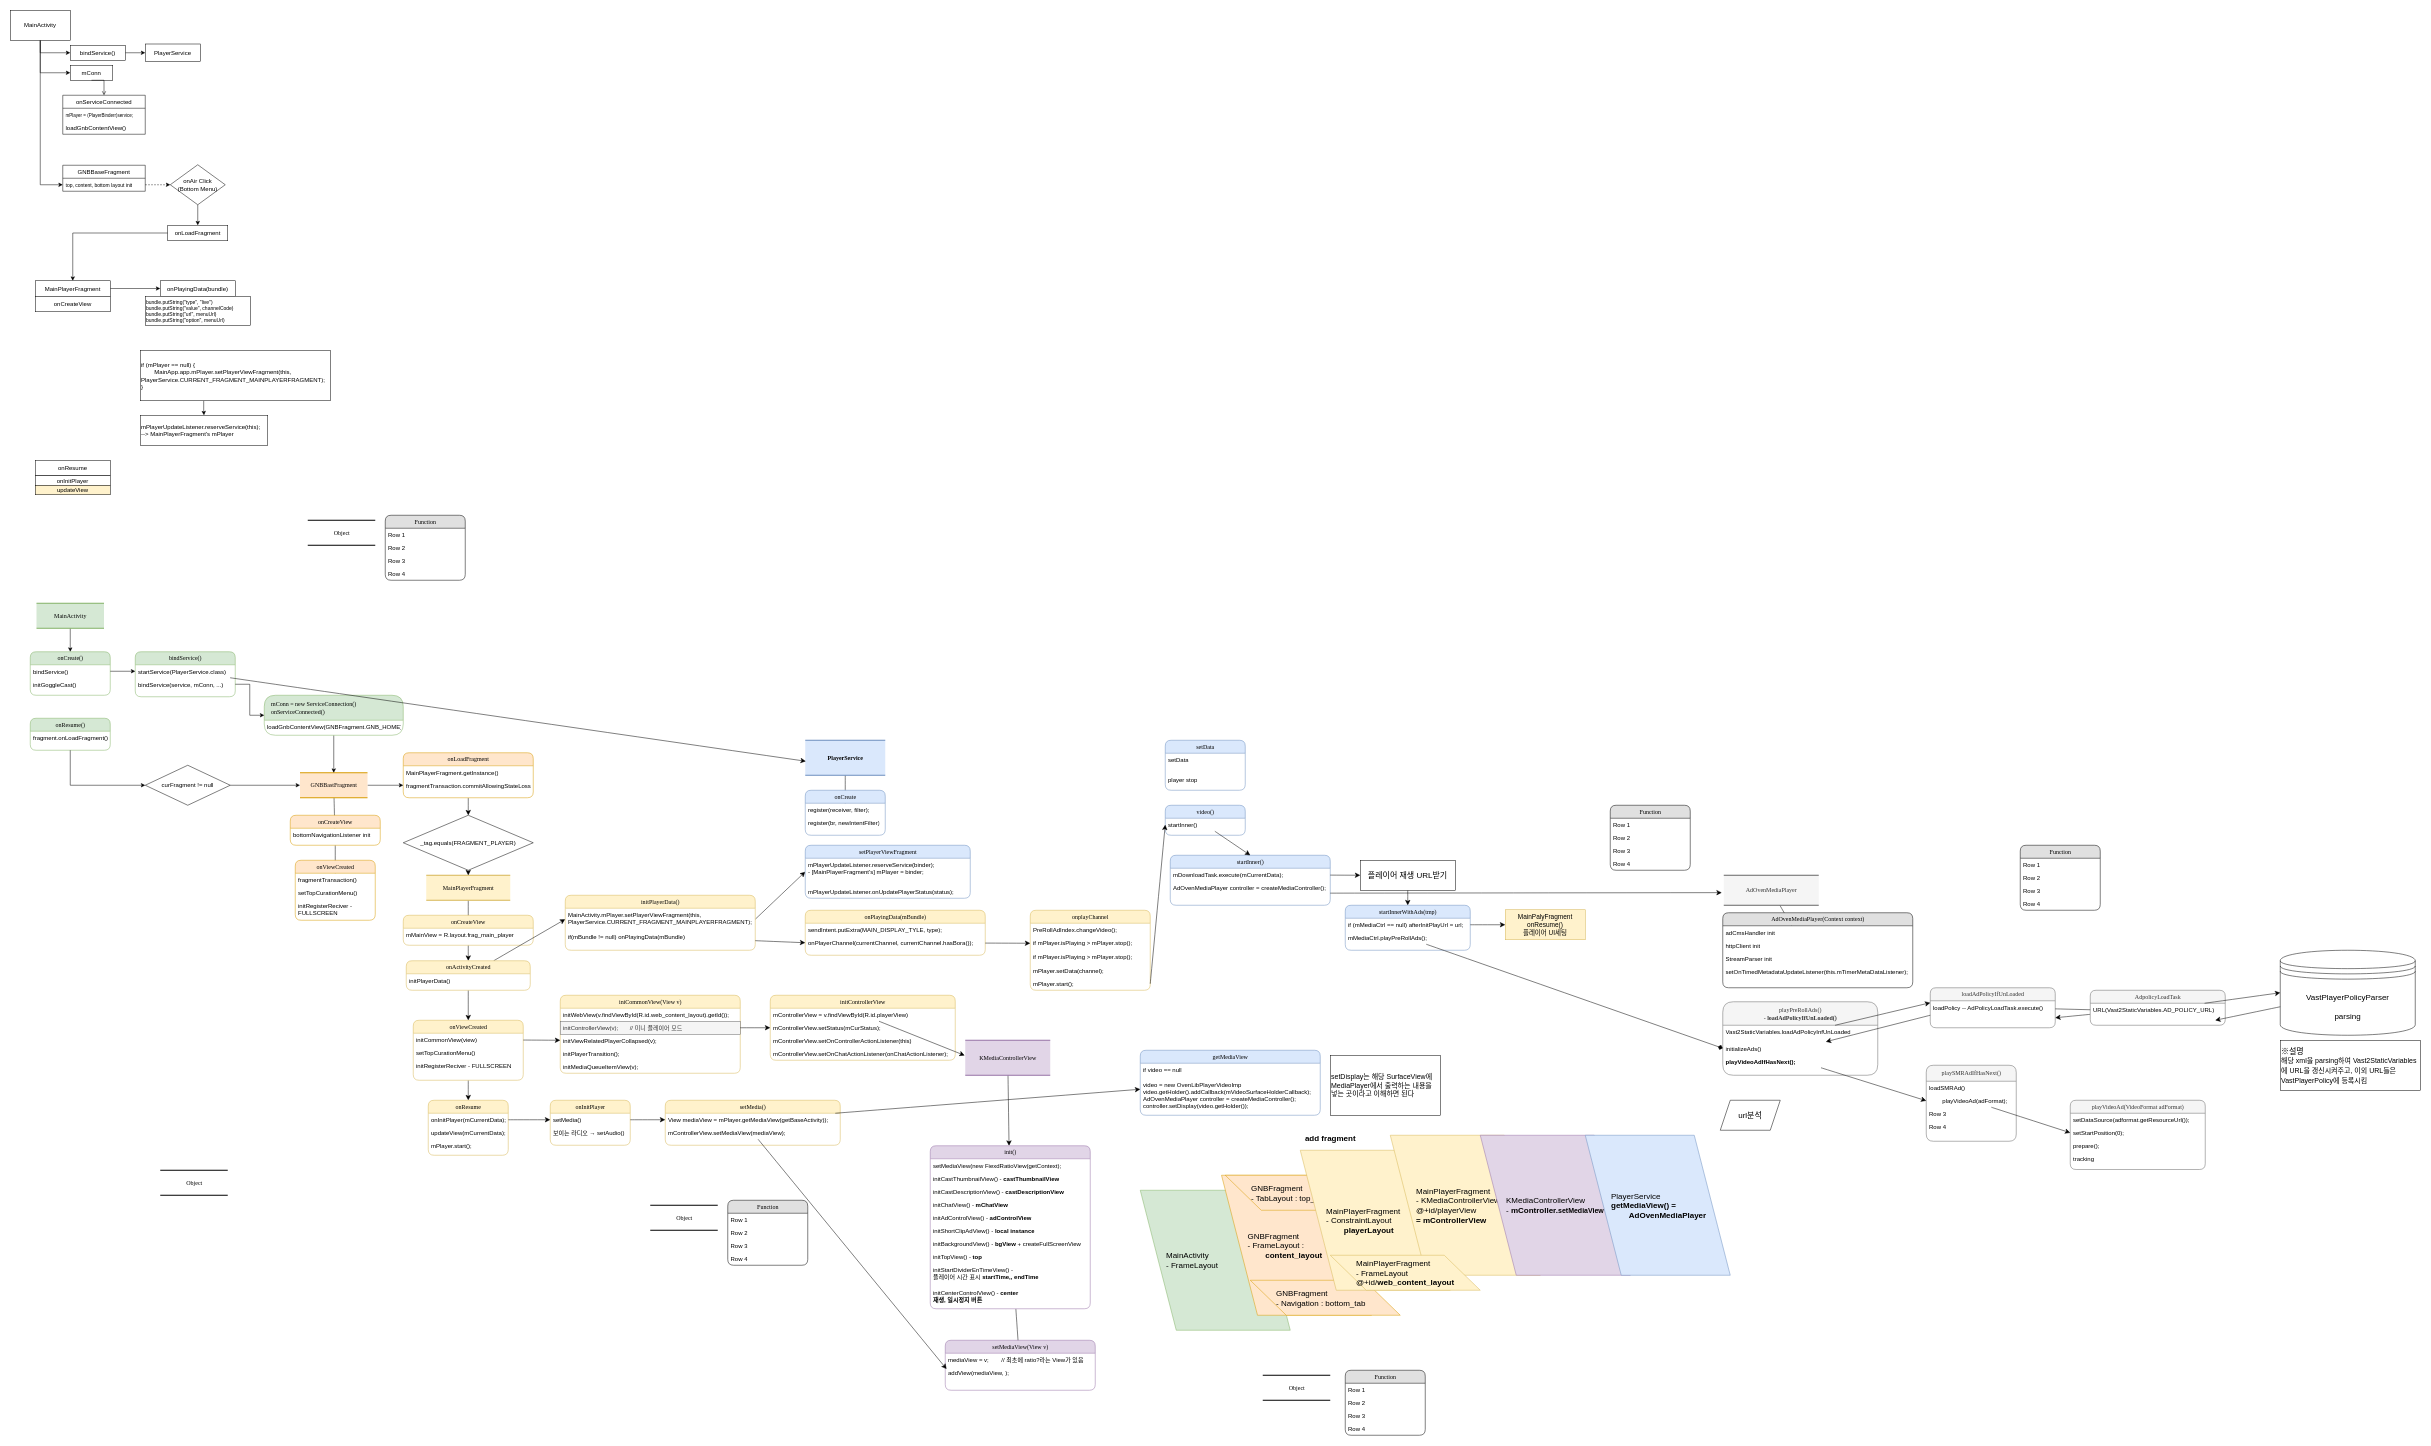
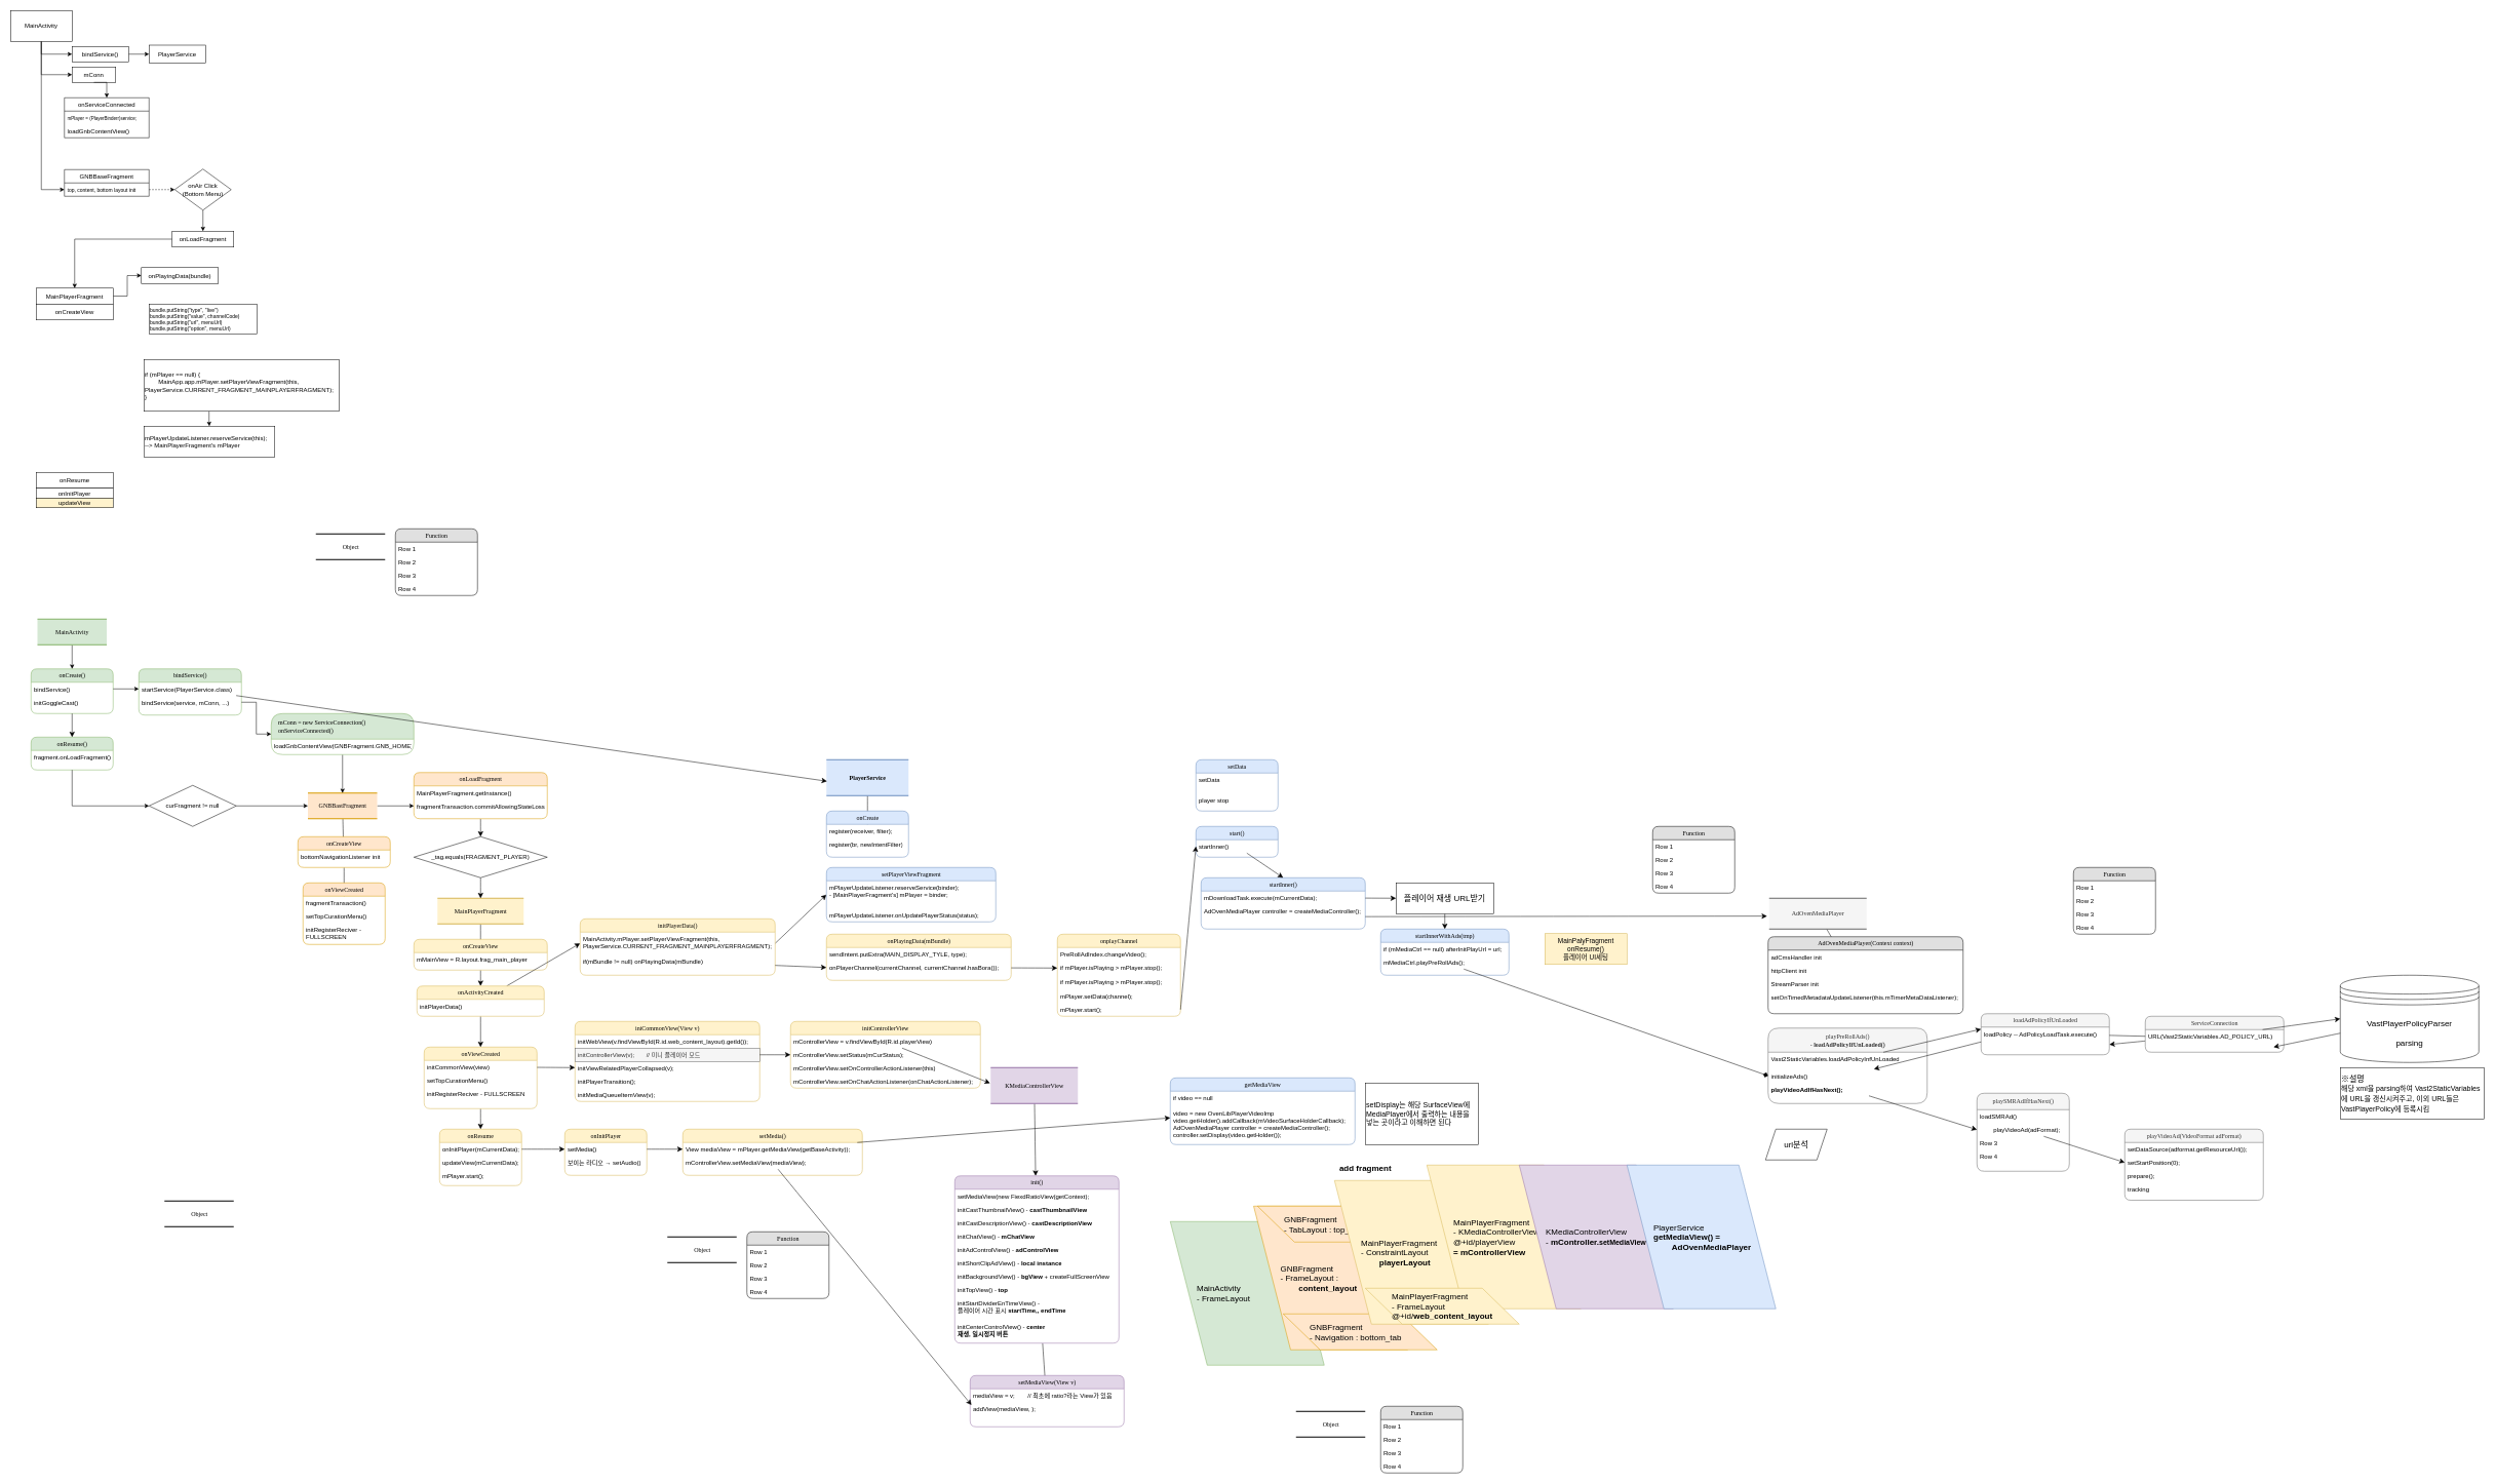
- <mxCell id="11" value="" style="edgeStyle=orthogonalEdgeStyle;rounded=0;orthogonalLoop=1;jettySize=auto;html=1;entryX=0.5;entryY=0;entryDx=0;entryDy=0;exitX=0.5;exitY=1;exitDx=0;exitDy=0;endArrow=open;" parent="1" source="10" target="12" edge="1"><mxGeometry relative="1" as="geometry"><mxPoint x="195" y="210" as="sourcePoint" /></mxGeometry></mxCell>
+ <mxCell id="11" value="" style="edgeStyle=orthogonalEdgeStyle;rounded=0;orthogonalLoop=1;jettySize=auto;html=1;entryX=0.5;entryY=0;entryDx=0;entryDy=0;exitX=0.5;exitY=1;exitDx=0;exitDy=0;" parent="1" source="10" target="12" edge="1"><mxGeometry relative="1" as="geometry"><mxPoint x="195" y="210" as="sourcePoint" /></mxGeometry></mxCell>
- <mxCell id="22" value="onPlayingData(bundle)" style="whiteSpace=wrap;html=1;" parent="1" vertex="1"><mxGeometry x="320" y="561" width="150" height="31" as="geometry" /></mxCell>
+ <mxCell id="22" value="onPlayingData(bundle)" style="whiteSpace=wrap;html=1;" parent="1" vertex="1"><mxGeometry x="275" y="521" width="150" height="31" as="geometry" /></mxCell>
+ <mxCell id="38" style="edgeStyle=orthogonalEdgeStyle;html=1;labelBackgroundColor=none;startFill=0;startSize=8;endFill=1;endSize=8;fontFamily=Verdana;fontSize=12;" parent="1" source="33" target="36" edge="1"><mxGeometry relative="1" as="geometry" /></mxCell>
- <mxCell id="145" value="video()" style="swimlane;html=1;fontStyle=0;childLayout=stackLayout;horizontal=1;startSize=26;fillColor=#dae8fc;horizontalStack=0;resizeParent=1;resizeLast=0;collapsible=1;marginBottom=0;swimlaneFillColor=#ffffff;align=center;rounded=1;shadow=0;comic=0;labelBackgroundColor=none;strokeWidth=1;fontFamily=Verdana;fontSize=12;strokeColor=#6c8ebf;" parent="1" vertex="1"><mxGeometry x="2330" y="1610" width="160" height="60" as="geometry"><mxRectangle x="740" y="-140" width="90" height="30" as="alternateBounds" /></mxGeometry></mxCell>
+ <mxCell id="145" value="start()" style="swimlane;html=1;fontStyle=0;childLayout=stackLayout;horizontal=1;startSize=26;fillColor=#dae8fc;horizontalStack=0;resizeParent=1;resizeLast=0;collapsible=1;marginBottom=0;swimlaneFillColor=#ffffff;align=center;rounded=1;shadow=0;comic=0;labelBackgroundColor=none;strokeWidth=1;fontFamily=Verdana;fontSize=12;strokeColor=#6c8ebf;" parent="1" vertex="1"><mxGeometry x="2330" y="1610" width="160" height="60" as="geometry"><mxRectangle x="740" y="-140" width="90" height="30" as="alternateBounds" /></mxGeometry></mxCell>
- <mxCell id="75" value="_tag.equals(FRAGMENT_PLAYER)" style="rhombus;whiteSpace=wrap;html=1;fontSize=12;" parent="1" vertex="1"><mxGeometry x="806" y="1630" width="260" height="110" as="geometry" /></mxCell>
+ <mxCell id="75" value="_tag.equals(FRAGMENT_PLAYER)" style="rhombus;whiteSpace=wrap;html=1;fontSize=12;" parent="1" vertex="1"><mxGeometry x="806" y="1630" width="260" height="80" as="geometry" /></mxCell>
- <mxCell id="159" style="edgeStyle=none;curved=1;rounded=0;orthogonalLoop=1;jettySize=auto;html=1;fontSize=12;startSize=8;endSize=8;entryX=0;entryY=0.5;entryDx=0;entryDy=0;" parent="1" source="156" target="158" edge="1"><mxGeometry relative="1" as="geometry"><mxPoint x="3030" y="1849" as="targetPoint" /></mxGeometry></mxCell>
- <mxCell id="241" value="AdpolicyLoadTask" style="swimlane;html=1;fontStyle=0;childLayout=stackLayout;horizontal=1;startSize=26;fillColor=#f5f5f5;horizontalStack=0;resizeParent=1;resizeLast=0;collapsible=1;marginBottom=0;swimlaneFillColor=#ffffff;align=center;rounded=1;shadow=0;comic=0;labelBackgroundColor=none;strokeWidth=1;fontFamily=Verdana;fontSize=12;fontColor=#333333;strokeColor=#666666;" vertex="1" parent="1"><mxGeometry x="4180" y="1980" width="270" height="70" as="geometry"><mxRectangle x="740" y="-140" width="90" height="30" as="alternateBounds" /></mxGeometry></mxCell>
+ <mxCell id="241" value="ServiceConnection" style="swimlane;html=1;fontStyle=0;childLayout=stackLayout;horizontal=1;startSize=26;fillColor=#f5f5f5;horizontalStack=0;resizeParent=1;resizeLast=0;collapsible=1;marginBottom=0;swimlaneFillColor=#ffffff;align=center;rounded=1;shadow=0;comic=0;labelBackgroundColor=none;strokeWidth=1;fontFamily=Verdana;fontSize=12;fontColor=#333333;strokeColor=#666666;" vertex="1" parent="1"><mxGeometry x="4180" y="1980" width="270" height="70" as="geometry"><mxRectangle x="740" y="-140" width="90" height="30" as="alternateBounds" /></mxGeometry></mxCell>
